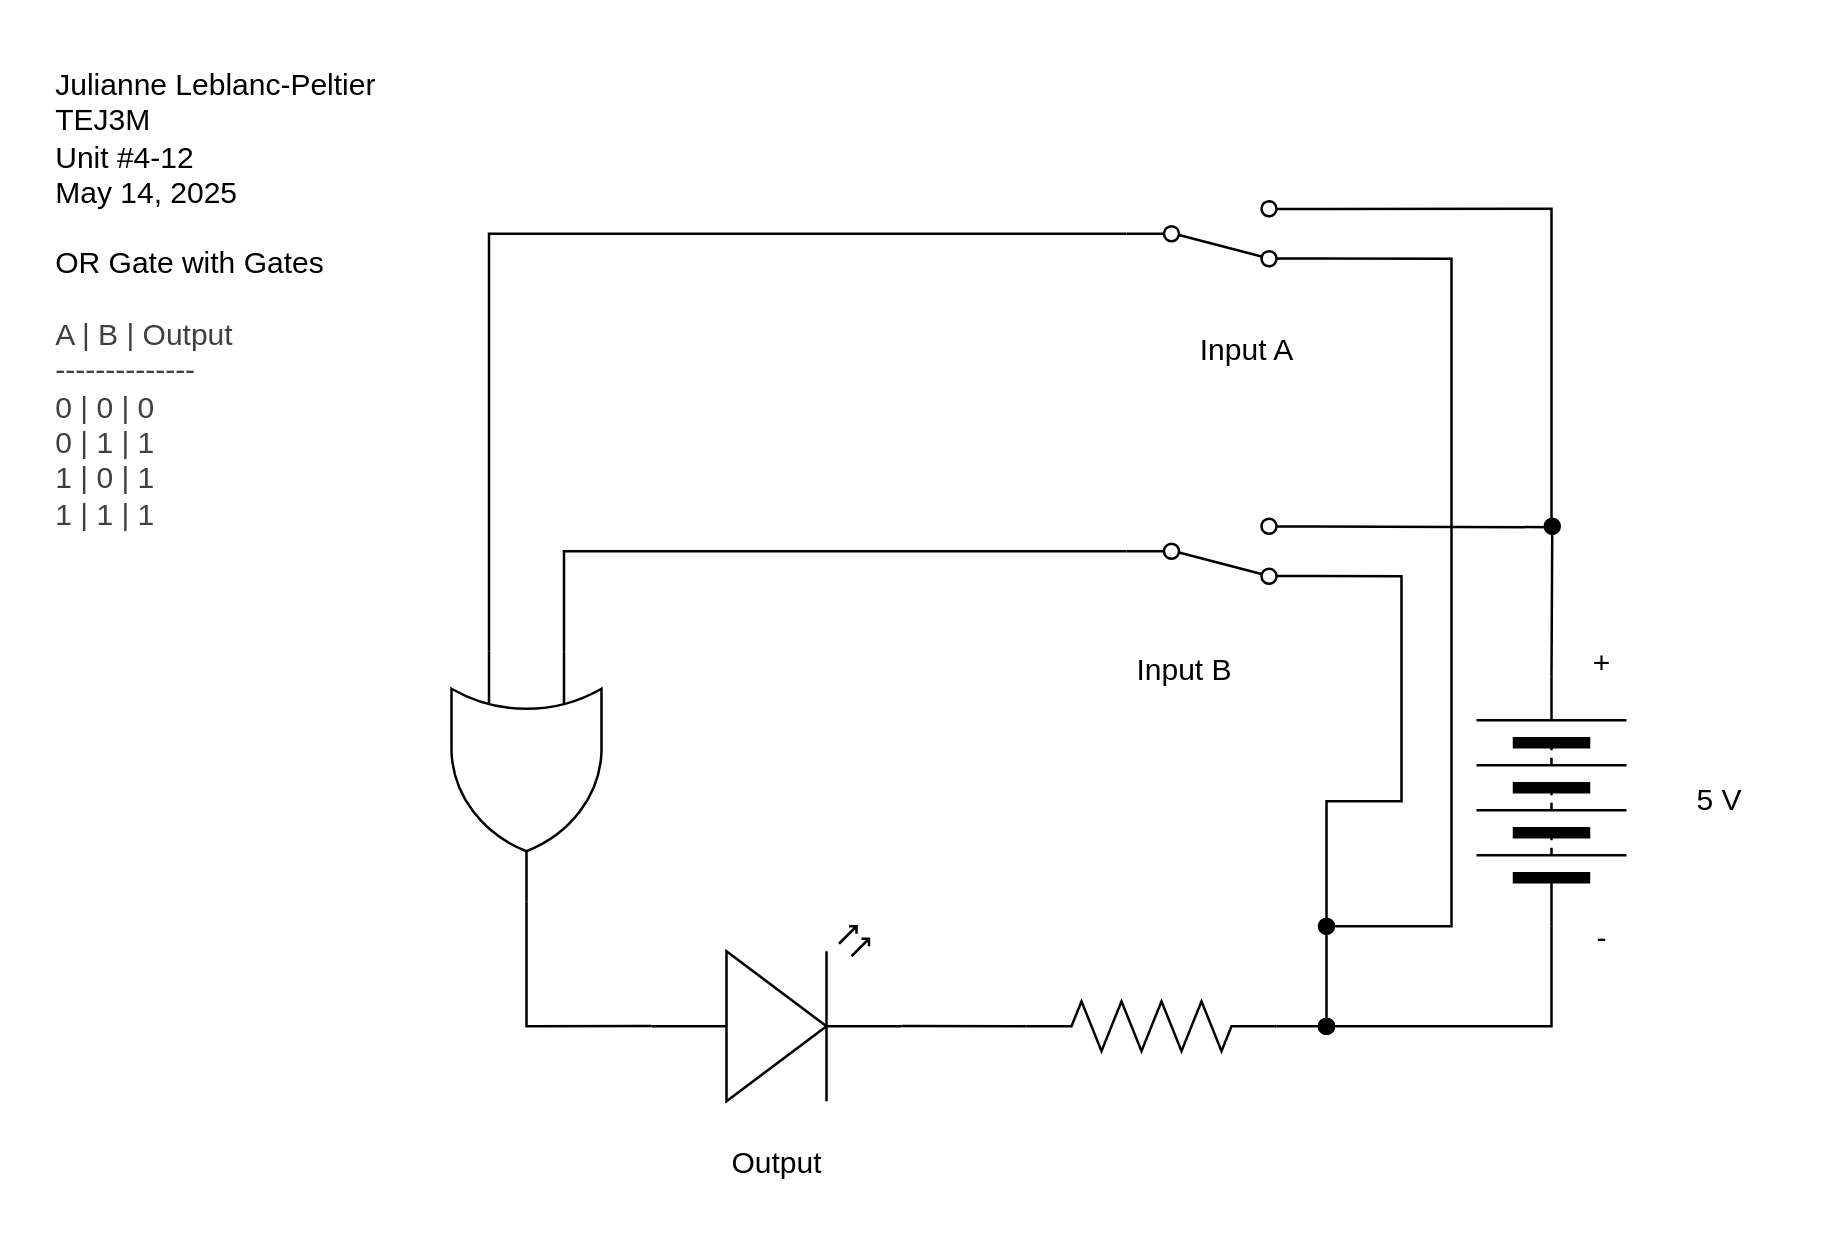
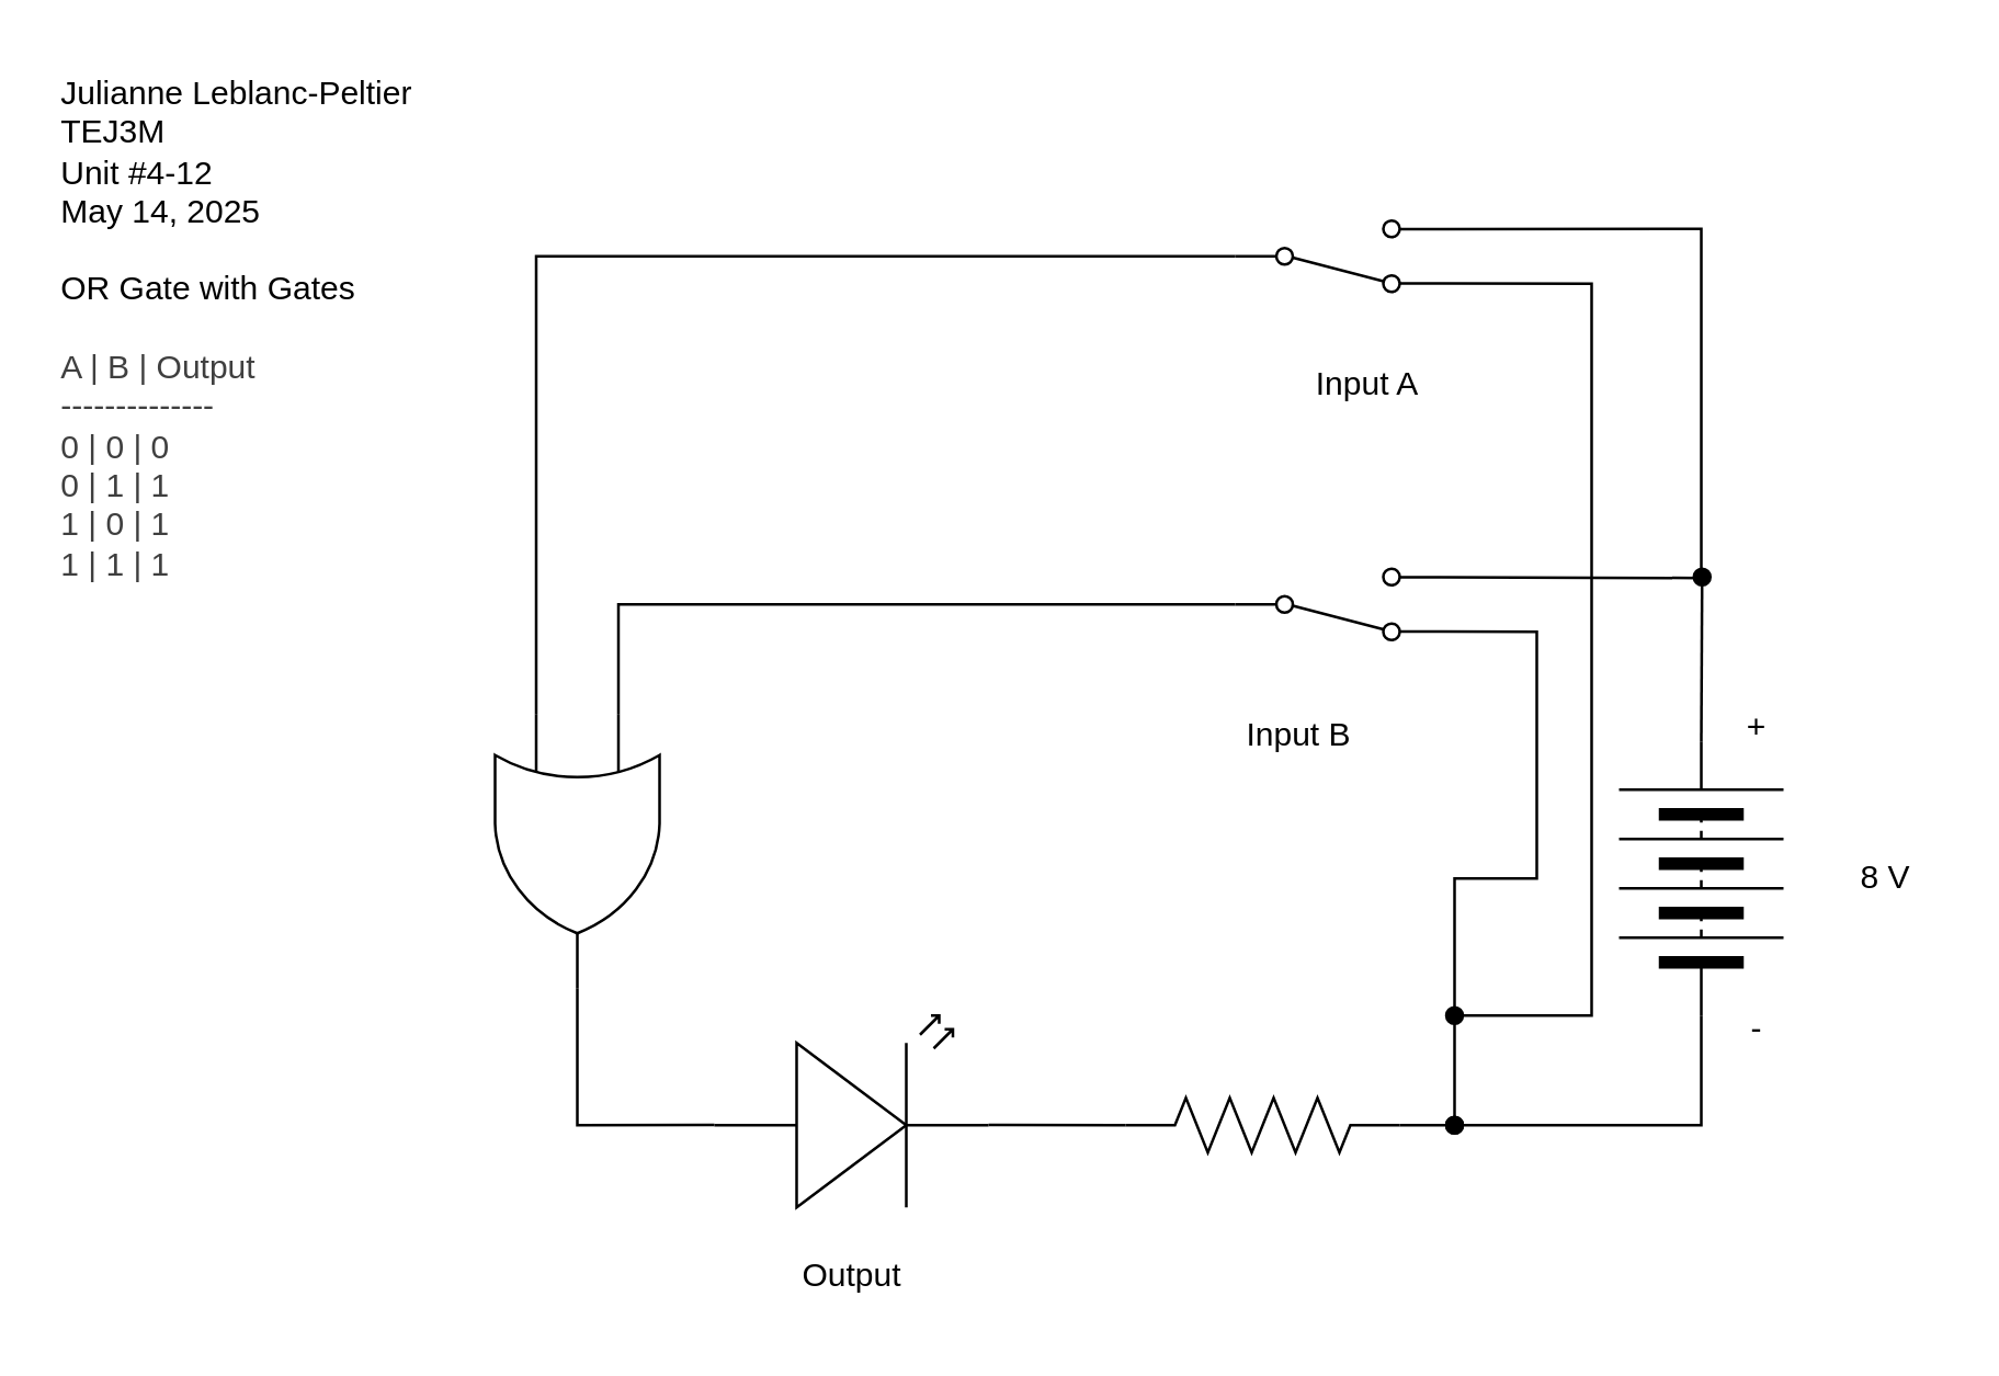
- <mxCell id="7" value="5 V" style="text;html=1;align=center;verticalAlign=middle;resizable=0;points=[];autosize=1;strokeColor=none;fillColor=none;" vertex="1" parent="1"><mxGeometry x="667" y="305" width="40" height="30" as="geometry" /></mxCell>
+ <mxCell id="7" value="8 V" style="text;html=1;align=center;verticalAlign=middle;resizable=0;points=[];autosize=1;strokeColor=none;fillColor=none;" vertex="1" parent="1"><mxGeometry x="667" y="305" width="40" height="30" as="geometry" /></mxCell>
